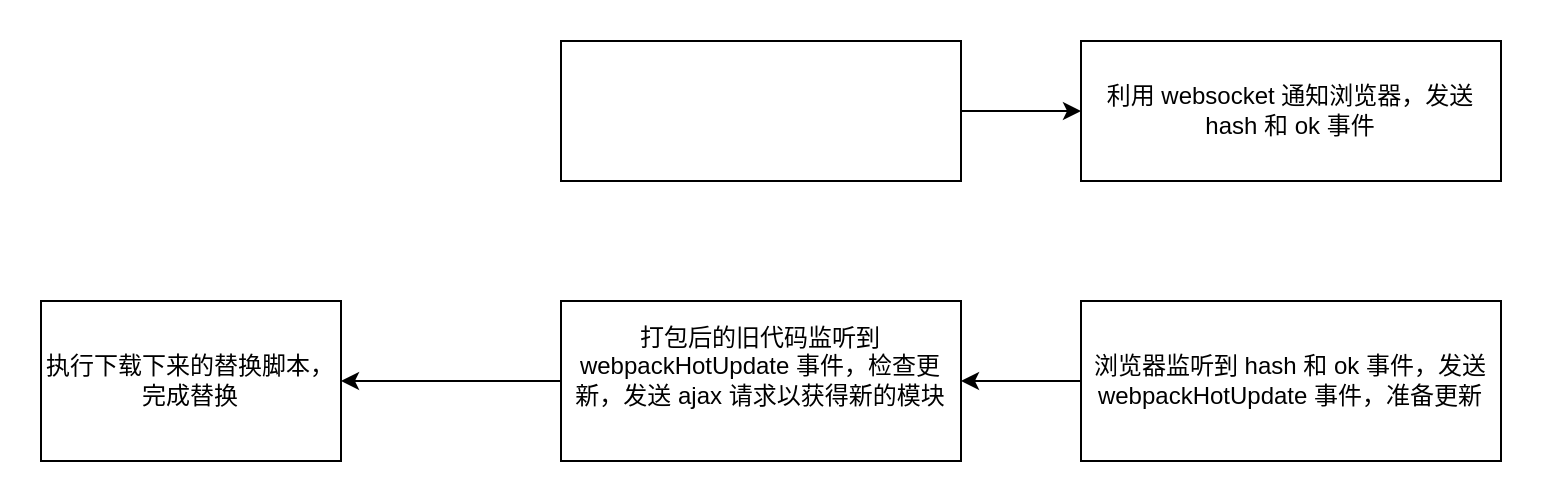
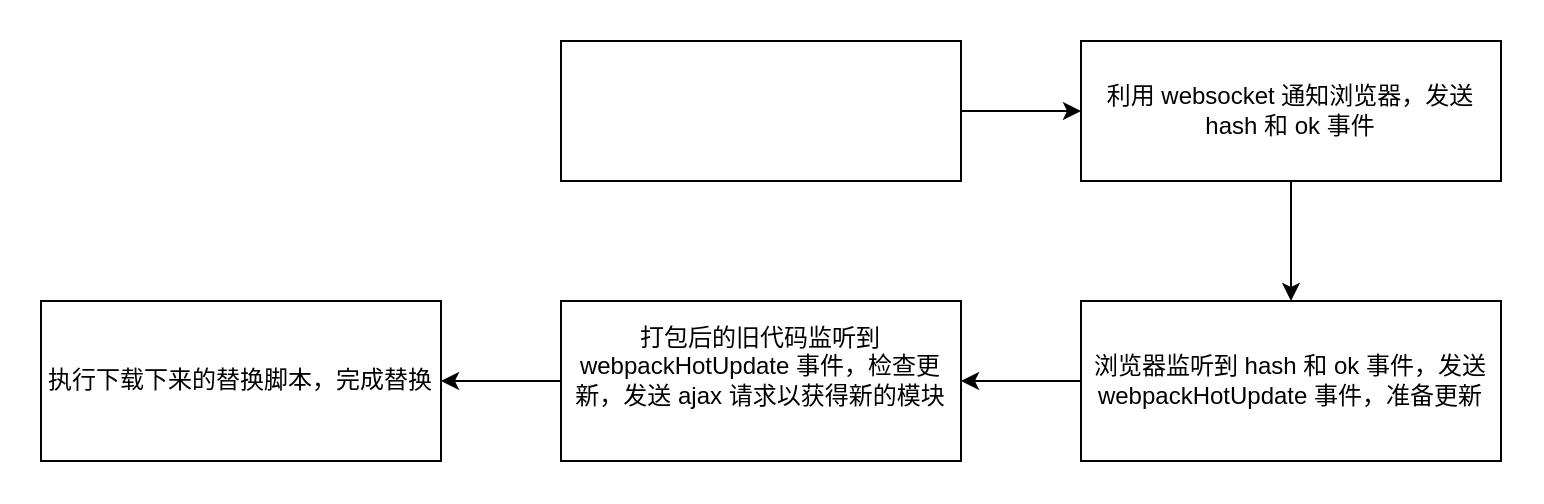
+ <mxCell id="2" value="" style="edgeStyle=orthogonalEdgeStyle;rounded=0;orthogonalLoop=1;jettySize=auto;html=1;" edge="1" parent="1" source="3" target="7"><mxGeometry relative="1" as="geometry" /></mxCell>
- <mxCell id="10" value="执行下载下来的替换脚本，完成替换" style="rounded=0;whiteSpace=wrap;html=1;" vertex="1" parent="1"><mxGeometry x="20" y="150" width="150" height="80" as="geometry" /></mxCell>
+ <mxCell id="10" value="执行下载下来的替换脚本，完成替换" style="rounded=0;whiteSpace=wrap;html=1;" vertex="1" parent="1"><mxGeometry x="20" y="150" width="200" height="80" as="geometry" /></mxCell>
